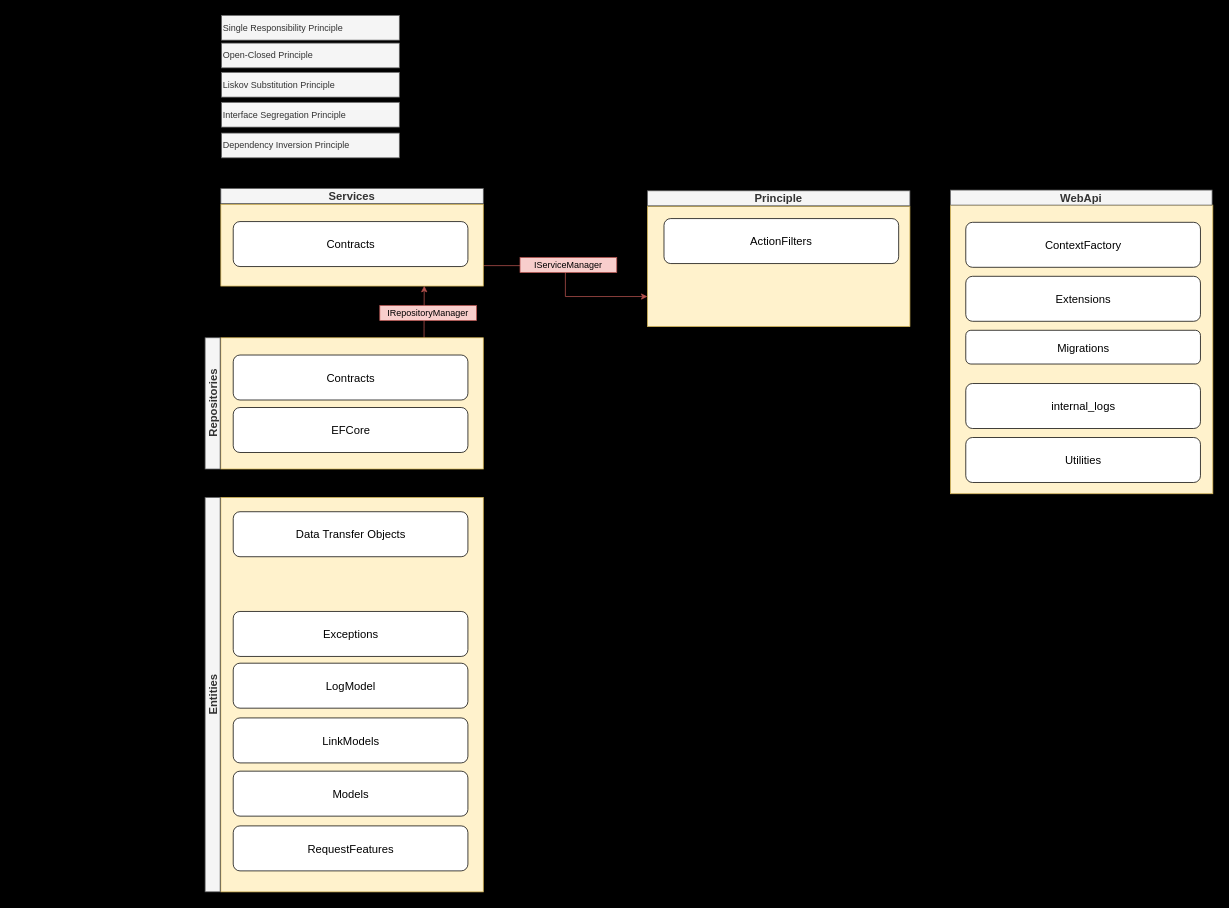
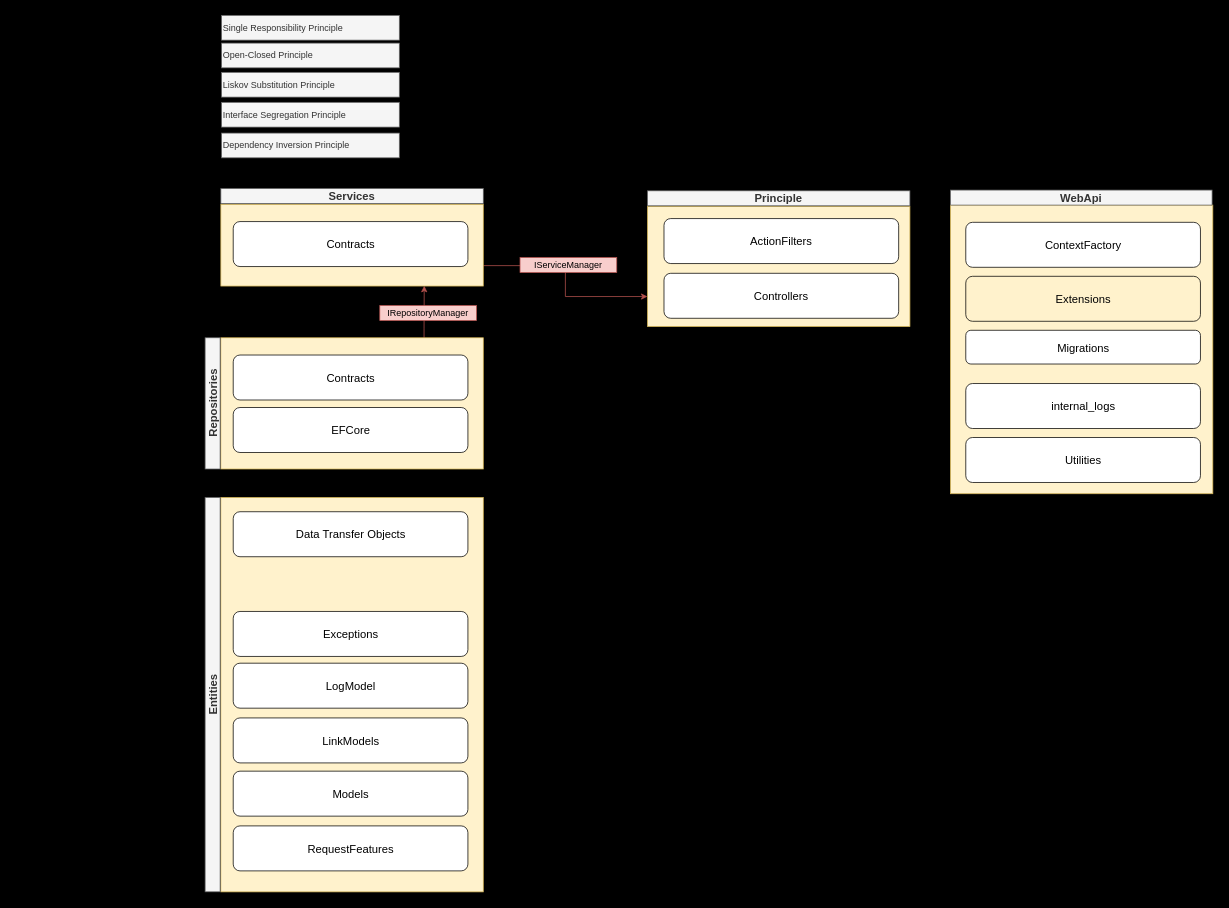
+ <mxCell id="20" value="Controllers" style="rounded=1;whiteSpace=wrap;html=1;fontSize=15;" parent="1" vertex="1"><mxGeometry x="885" y="364" width="313" height="60" as="geometry" /></mxCell>
- <mxCell id="22" value="Extensions" style="rounded=1;whiteSpace=wrap;html=1;fontSize=15;" parent="1" vertex="1"><mxGeometry x="1287.5" y="368" width="313" height="60" as="geometry" /></mxCell>
+ <mxCell id="22" value="Extensions" style="rounded=1;whiteSpace=wrap;html=1;fontSize=15;fillColor=#fff2cc;" parent="1" vertex="1"><mxGeometry x="1287.5" y="368" width="313" height="60" as="geometry" /></mxCell>
